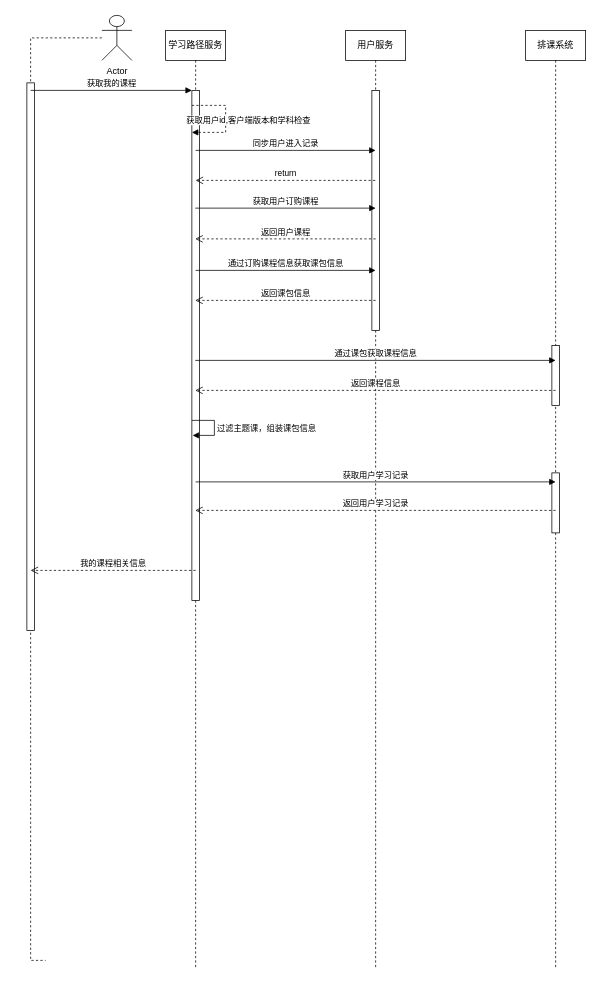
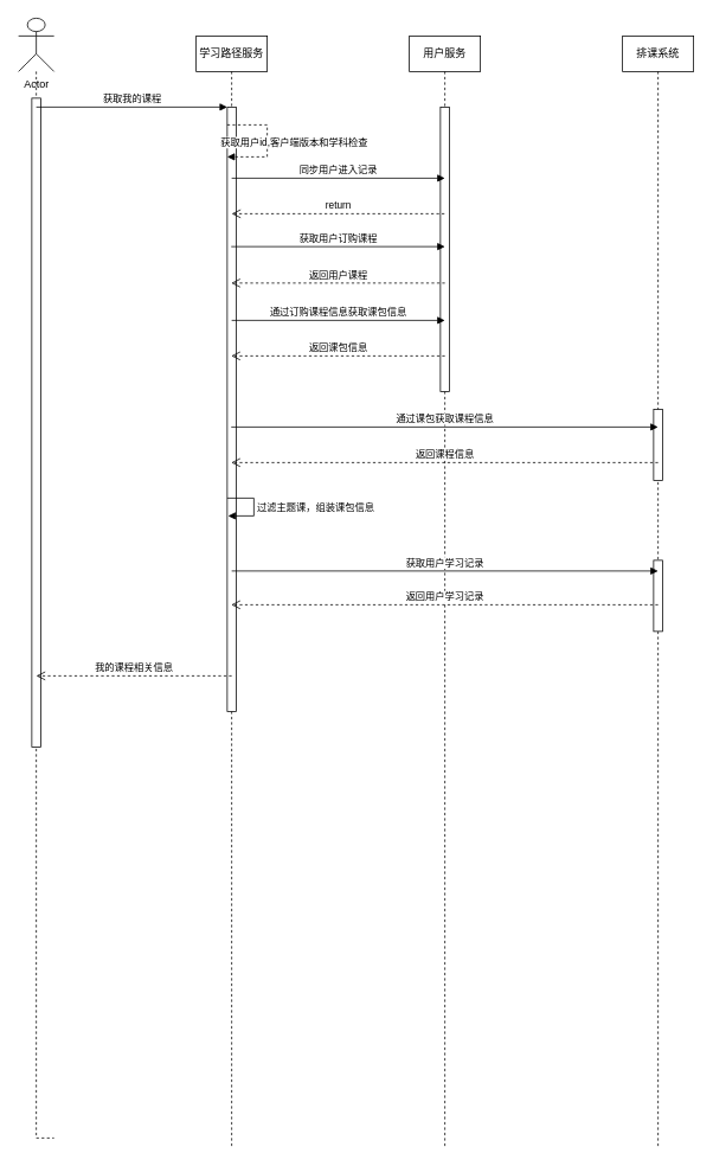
- <mxCell id="3" value="Actor" style="shape=umlActor;verticalLabelPosition=bottom;verticalAlign=top;html=1;" vertex="1" parent="1"><mxGeometry x="135" y="20" width="40" height="60" as="geometry" /></mxCell>
+ <mxCell id="3" value="Actor" style="shape=umlActor;verticalLabelPosition=bottom;verticalAlign=top;html=1;" vertex="1" parent="1"><mxGeometry x="20" y="20" width="40" height="60" as="geometry" /></mxCell>
